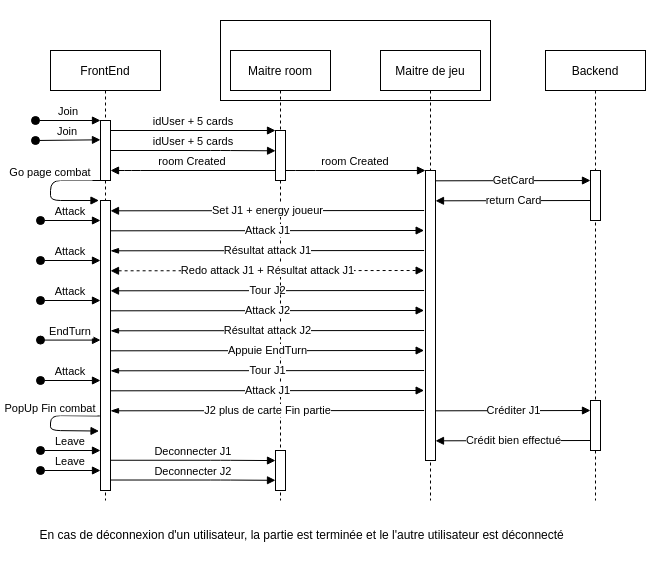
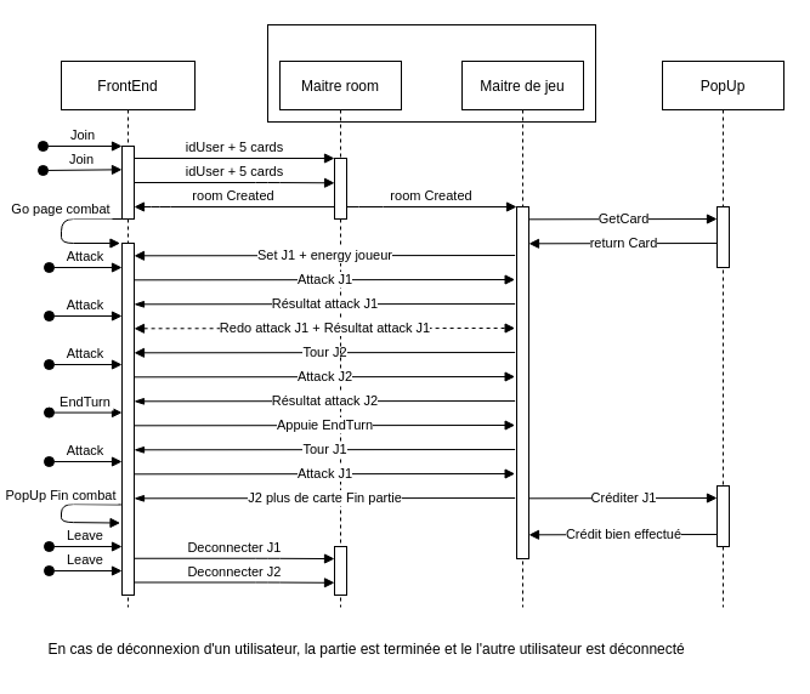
- <mxCell id="34" value="Backend" style="shape=umlLifeline;perimeter=lifelinePerimeter;container=1;collapsible=0;recursiveResize=0;rounded=0;shadow=0;strokeWidth=1;" vertex="1" parent="1"><mxGeometry x="545" y="50" width="100" height="450" as="geometry" /></mxCell>
+ <mxCell id="34" value="PopUp" style="shape=umlLifeline;perimeter=lifelinePerimeter;container=1;collapsible=0;recursiveResize=0;rounded=0;shadow=0;strokeWidth=1;" vertex="1" parent="1"><mxGeometry x="545" y="50" width="100" height="450" as="geometry" /></mxCell>
